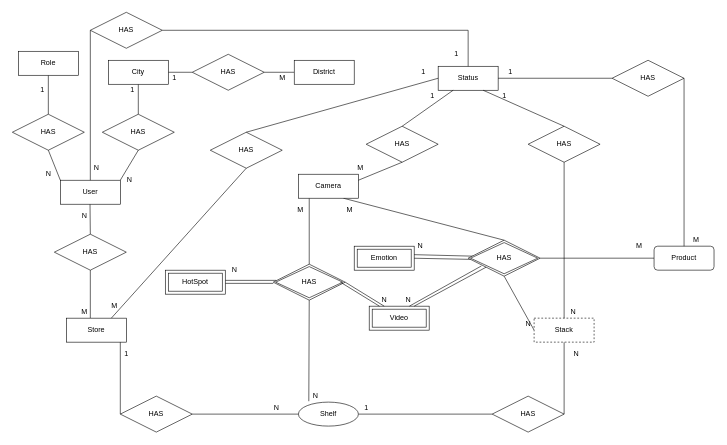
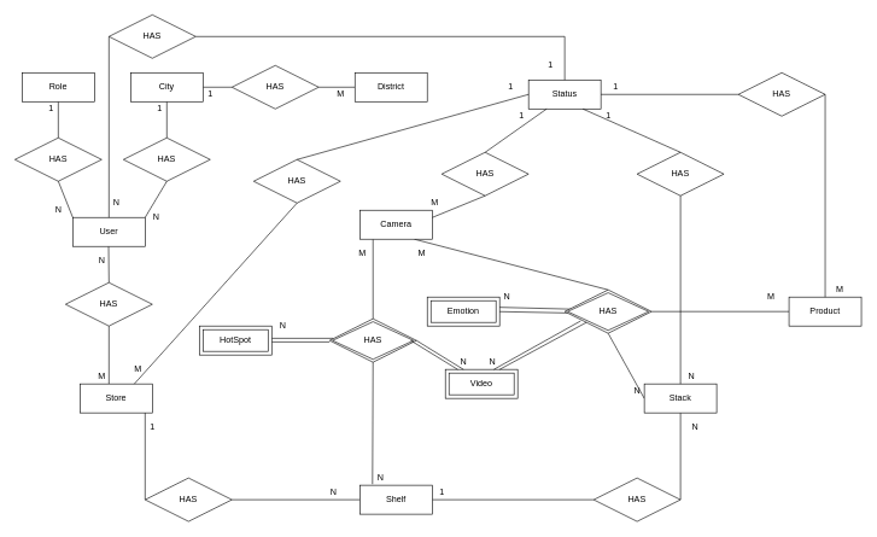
- <mxCell id="29" value="Role" style="whiteSpace=wrap;html=1;align=center;rounded=0;shadow=0;glass=0;sketch=0;gradientColor=none;" vertex="1" parent="1"><mxGeometry x="30" y="85" width="100" height="40" as="geometry" /></mxCell>
+ <mxCell id="29" value="Role" style="whiteSpace=wrap;html=1;align=center;rounded=0;shadow=0;glass=0;sketch=0;gradientColor=none;" vertex="1" parent="1"><mxGeometry x="30" y="100" width="100" height="40" as="geometry" /></mxCell>
- <mxCell id="34" value="Product" style="whiteSpace=wrap;html=1;align=center;shadow=0;glass=0;sketch=0;gradientColor=none;rounded=1;" vertex="1" parent="1"><mxGeometry x="1090" y="410" width="100" height="40" as="geometry" /></mxCell>
+ <mxCell id="34" value="Product" style="whiteSpace=wrap;html=1;align=center;rounded=0;shadow=0;glass=0;sketch=0;gradientColor=none;" vertex="1" parent="1"><mxGeometry x="1090" y="410" width="100" height="40" as="geometry" /></mxCell>
- <mxCell id="33" value="Stack" style="whiteSpace=wrap;html=1;align=center;rounded=0;shadow=0;glass=0;sketch=0;gradientColor=none;dashed=1;" vertex="1" parent="1"><mxGeometry x="890" y="530" width="100" height="40" as="geometry" /></mxCell>
+ <mxCell id="33" value="Stack" style="whiteSpace=wrap;html=1;align=center;rounded=0;shadow=0;glass=0;sketch=0;gradientColor=none;" vertex="1" parent="1"><mxGeometry x="890" y="530" width="100" height="40" as="geometry" /></mxCell>
- <mxCell id="32" value="Shelf" style="ellipse;whiteSpace=wrap;html=1;align=center;shadow=0;glass=0;sketch=0;gradientColor=none;" vertex="1" parent="1"><mxGeometry x="497" y="670" width="100" height="40" as="geometry" /></mxCell>
+ <mxCell id="32" value="Shelf" style="whiteSpace=wrap;html=1;align=center;rounded=0;shadow=0;glass=0;sketch=0;gradientColor=none;" vertex="1" parent="1"><mxGeometry x="497" y="670" width="100" height="40" as="geometry" /></mxCell>
